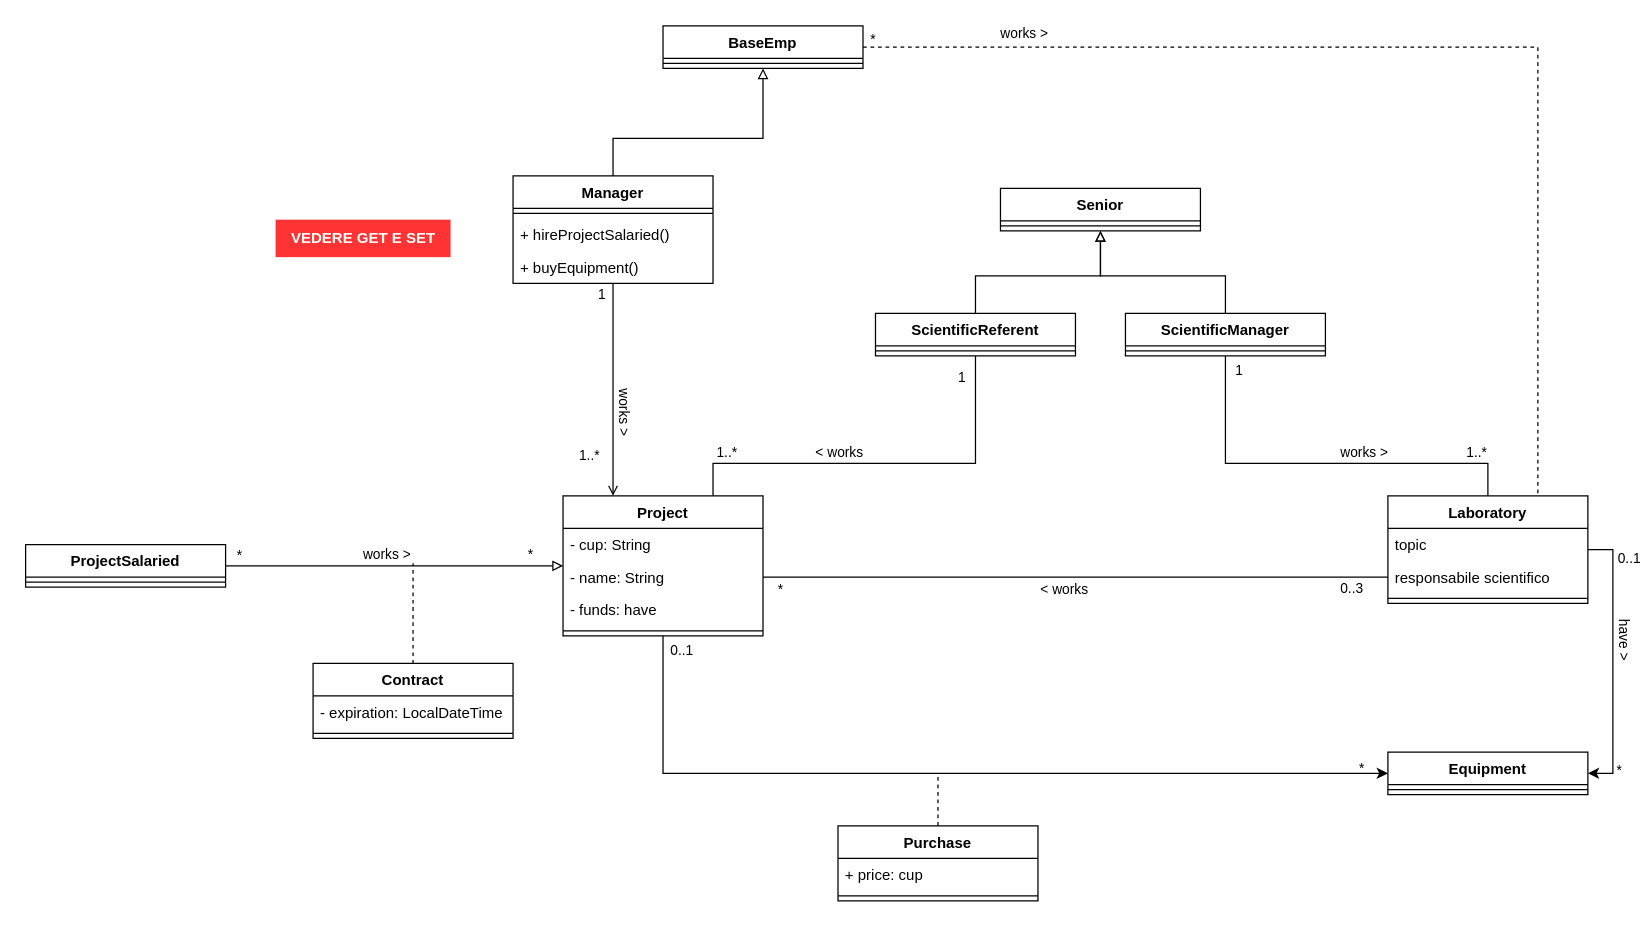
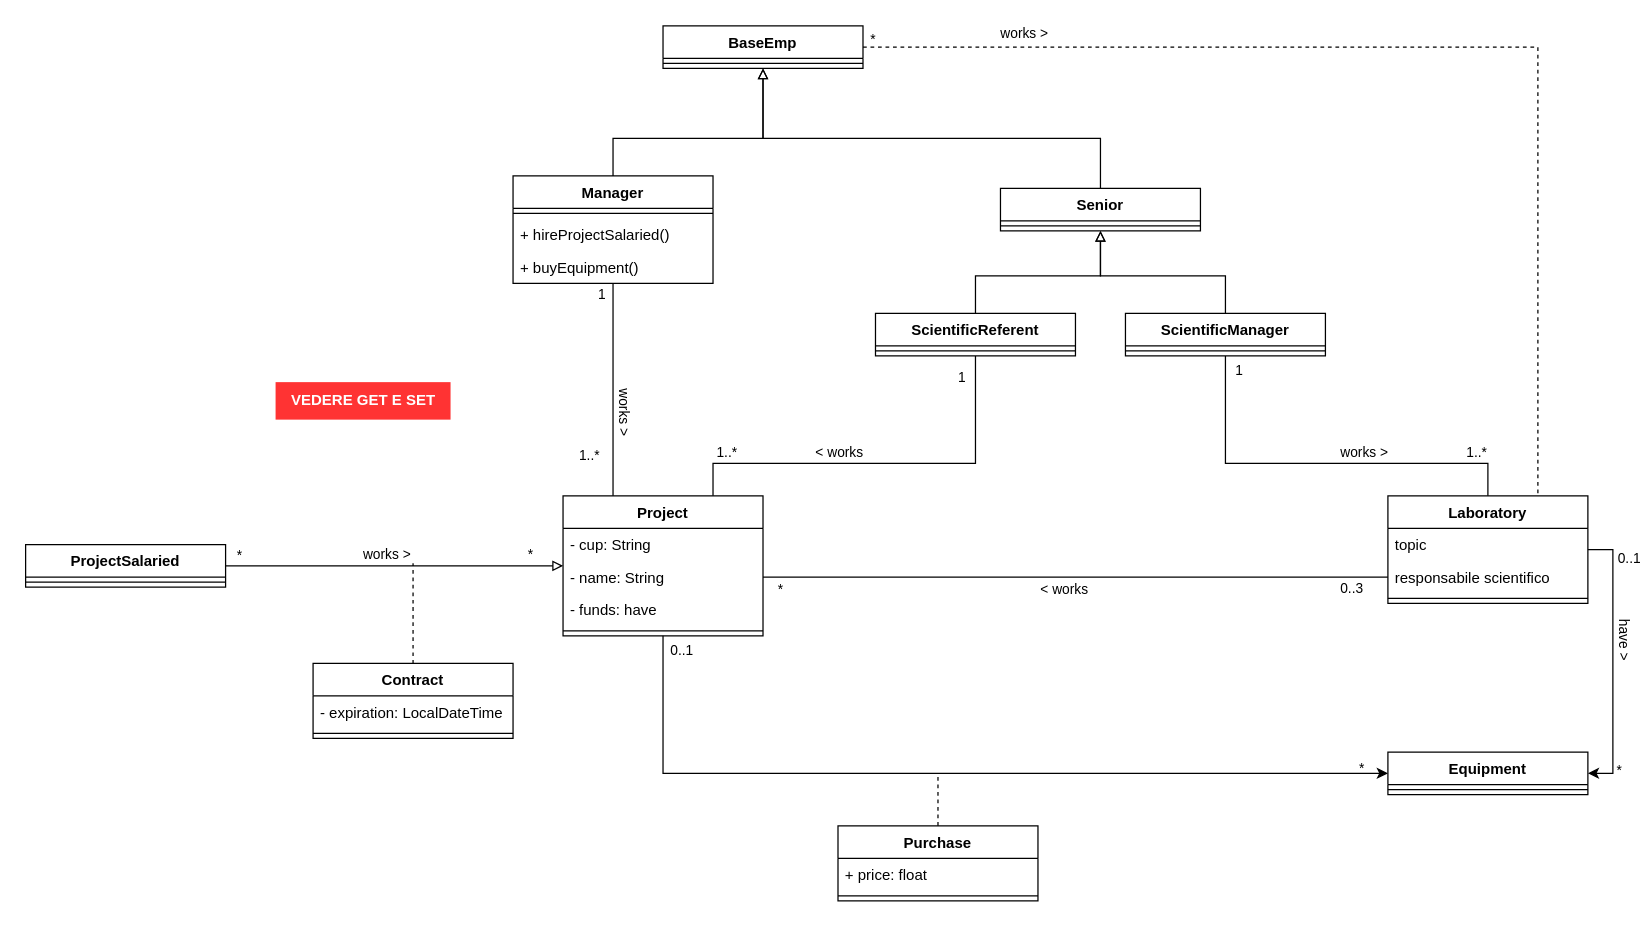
+ <mxCell id="44" style="edgeStyle=orthogonalEdgeStyle;rounded=0;orthogonalLoop=1;jettySize=auto;html=1;exitX=0.5;exitY=0;exitDx=0;exitDy=0;endArrow=block;endFill=0;entryX=0.5;entryY=1;entryDx=0;entryDy=0;" edge="1" parent="1" source="45" target="6"><mxGeometry relative="1" as="geometry"><mxPoint x="560" y="-50" as="targetPoint" /><Array as="points"><mxPoint x="880" y="110" /><mxPoint x="610" y="110" /><mxPoint x="610" y="54" /></Array></mxGeometry></mxCell>
- <mxCell id="70" value="VEDERE GET E SET" style="text;html=1;align=center;verticalAlign=middle;resizable=0;points=[];autosize=1;strokeColor=none;fillColor=#FF3333;labelBackgroundColor=none;fontColor=#FFFFFF;fontStyle=1" vertex="1" parent="1"><mxGeometry x="220" y="175" width="140" height="30" as="geometry" /></mxCell>
+ <mxCell id="70" value="VEDERE GET E SET" style="text;html=1;align=center;verticalAlign=middle;resizable=0;points=[];autosize=1;strokeColor=none;fillColor=#FF3333;labelBackgroundColor=none;fontColor=#FFFFFF;fontStyle=1" vertex="1" parent="1"><mxGeometry x="220" y="305" width="140" height="30" as="geometry" /></mxCell>
- <mxCell id="48" style="edgeStyle=orthogonalEdgeStyle;rounded=0;orthogonalLoop=1;jettySize=auto;html=1;exitX=0.5;exitY=1;exitDx=0;exitDy=0;entryX=0.25;entryY=0;entryDx=0;entryDy=0;endArrow=open;endFill=0;" edge="1" parent="1" source="52" target="23"><mxGeometry relative="1" as="geometry"><Array as="points"><mxPoint x="490" y="260" /><mxPoint x="490" y="260" /></Array></mxGeometry></mxCell>
+ <mxCell id="48" style="edgeStyle=orthogonalEdgeStyle;rounded=0;orthogonalLoop=1;jettySize=auto;html=1;exitX=0.5;exitY=1;exitDx=0;exitDy=0;entryX=0.25;entryY=0;entryDx=0;entryDy=0;endArrow=none;endFill=0;" edge="1" parent="1" source="52" target="23"><mxGeometry relative="1" as="geometry"><Array as="points"><mxPoint x="490" y="260" /><mxPoint x="490" y="260" /></Array></mxGeometry></mxCell>
- <mxCell id="32" value="+ price: cup" style="text;strokeColor=none;fillColor=none;align=left;verticalAlign=top;spacingLeft=4;spacingRight=4;overflow=hidden;rotatable=0;points=[[0,0.5],[1,0.5]];portConstraint=eastwest;" vertex="1" parent="31"><mxGeometry y="26" width="160" height="26" as="geometry" /></mxCell>
+ <mxCell id="32" value="+ price: float" style="text;strokeColor=none;fillColor=none;align=left;verticalAlign=top;spacingLeft=4;spacingRight=4;overflow=hidden;rotatable=0;points=[[0,0.5],[1,0.5]];portConstraint=eastwest;" vertex="1" parent="31"><mxGeometry y="26" width="160" height="26" as="geometry" /></mxCell>
